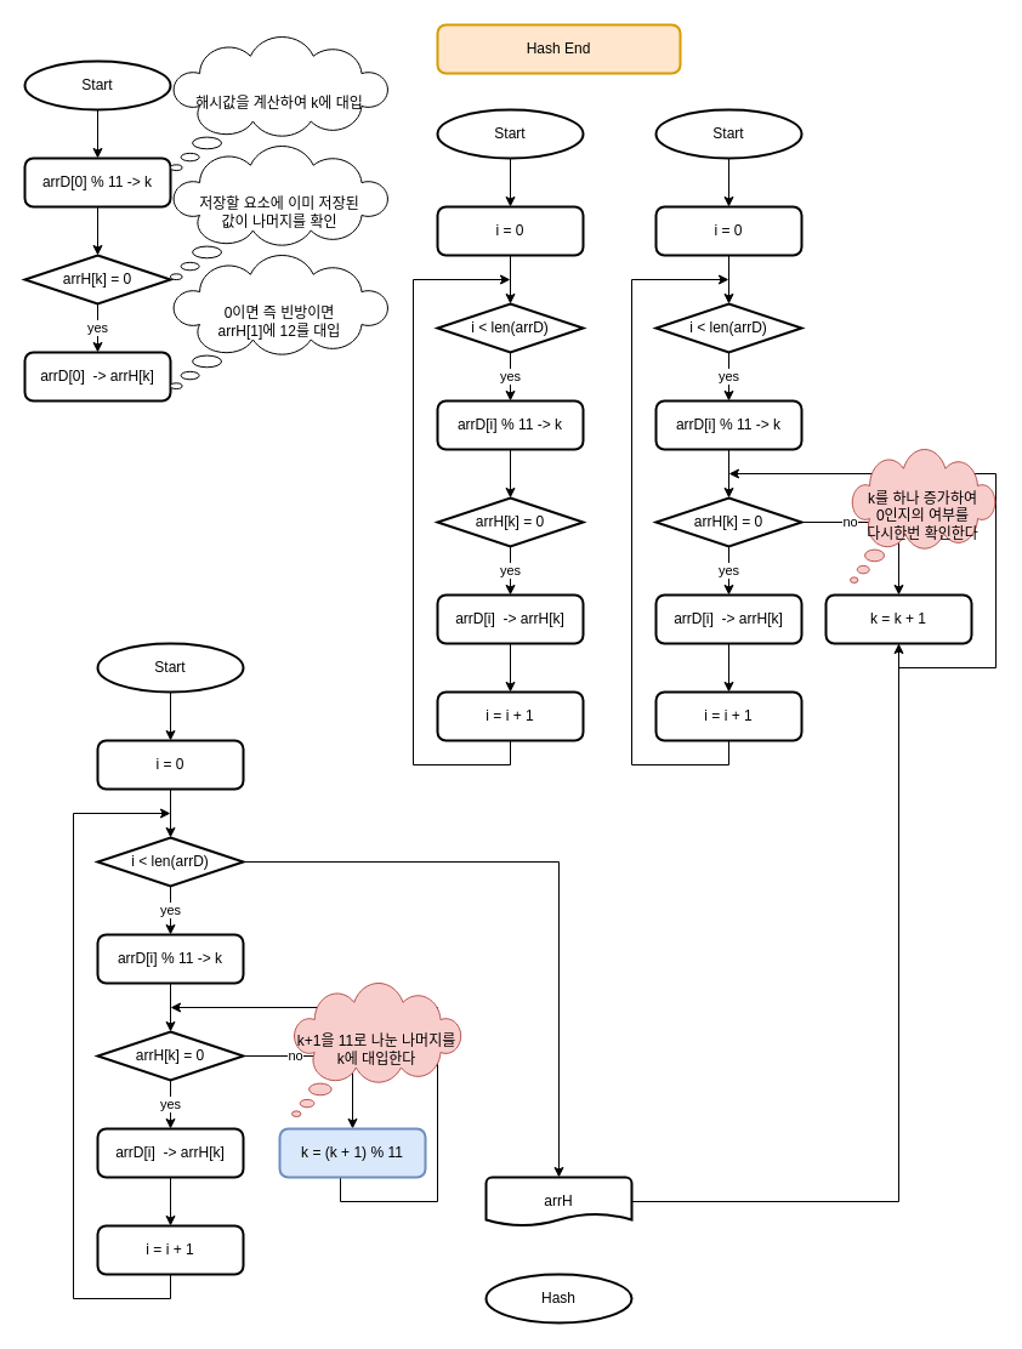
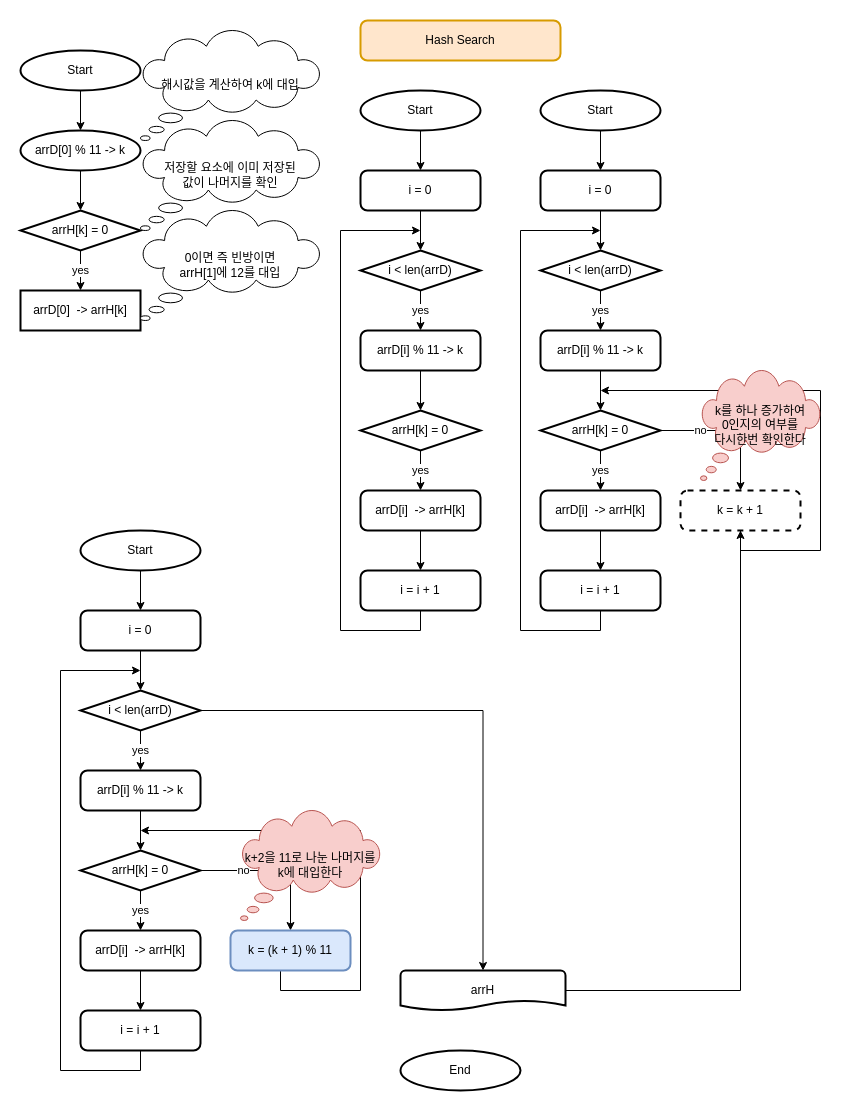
- <mxCell id="2" value="Hash End" style="rounded=1;whiteSpace=wrap;html=1;absoluteArcSize=1;arcSize=14;strokeWidth=2;fillColor=#ffe6cc;strokeColor=#d79b00;" vertex="1" parent="1"><mxGeometry x="360" y="20" width="200" height="40" as="geometry" /></mxCell>
+ <mxCell id="2" value="Hash Search" style="rounded=1;whiteSpace=wrap;html=1;absoluteArcSize=1;arcSize=14;strokeWidth=2;fillColor=#ffe6cc;strokeColor=#d79b00;" vertex="1" parent="1"><mxGeometry x="360" y="20" width="200" height="40" as="geometry" /></mxCell>
- <mxCell id="6" value="arrD[0] % 11 -&amp;gt; k" style="rounded=1;whiteSpace=wrap;html=1;absoluteArcSize=1;arcSize=14;strokeWidth=2;" vertex="1" parent="1"><mxGeometry x="20" y="130" width="120" height="40" as="geometry" /></mxCell>
+ <mxCell id="6" value="arrD[0] % 11 -&amp;gt; k" style="ellipse;whiteSpace=wrap;html=1;absoluteArcSize=1;arcSize=14;strokeWidth=2;" vertex="1" parent="1"><mxGeometry x="20" y="130" width="120" height="40" as="geometry" /></mxCell>
- <mxCell id="9" value="arrD[0]&amp;nbsp; -&amp;gt; arrH[k]" style="rounded=1;whiteSpace=wrap;html=1;absoluteArcSize=1;arcSize=14;strokeWidth=2;" vertex="1" parent="1"><mxGeometry x="20" y="290" width="120" height="40" as="geometry" /></mxCell>
+ <mxCell id="9" value="arrD[0]&amp;nbsp; -&amp;gt; arrH[k]" style="whiteSpace=wrap;html=1;absoluteArcSize=1;arcSize=14;strokeWidth=2;rounded=0;" vertex="1" parent="1"><mxGeometry x="20" y="290" width="120" height="40" as="geometry" /></mxCell>
- <mxCell id="43" value="k = k + 1" style="rounded=1;whiteSpace=wrap;html=1;absoluteArcSize=1;arcSize=14;strokeWidth=2;" vertex="1" parent="1"><mxGeometry x="680" y="490" width="120" height="40" as="geometry" /></mxCell>
+ <mxCell id="43" value="k = k + 1" style="rounded=1;whiteSpace=wrap;html=1;absoluteArcSize=1;arcSize=14;strokeWidth=2;dashed=1;" vertex="1" parent="1"><mxGeometry x="680" y="490" width="120" height="40" as="geometry" /></mxCell>
- <mxCell id="63" value="k+1을 11로 나눈 나머지를 k에 대입한다" style="whiteSpace=wrap;html=1;shape=mxgraph.basic.cloud_callout;fillColor=#f8cecc;strokeColor=#b85450;" vertex="1" parent="1"><mxGeometry x="240" y="810" width="140" height="110" as="geometry" /></mxCell>
+ <mxCell id="63" value="k+2을 11로 나눈 나머지를 k에 대입한다" style="whiteSpace=wrap;html=1;shape=mxgraph.basic.cloud_callout;fillColor=#f8cecc;strokeColor=#b85450;" vertex="1" parent="1"><mxGeometry x="240" y="810" width="140" height="110" as="geometry" /></mxCell>
- <mxCell id="65" value="arrH" style="strokeWidth=2;html=1;shape=mxgraph.flowchart.document2;whiteSpace=wrap;size=0.25;" vertex="1" parent="1"><mxGeometry x="400" y="970" width="120" height="40" as="geometry" /></mxCell>
+ <mxCell id="65" value="arrH" style="strokeWidth=2;html=1;shape=mxgraph.flowchart.document2;whiteSpace=wrap;size=0.25;" vertex="1" parent="1"><mxGeometry x="400" y="970" width="165" height="40" as="geometry" /></mxCell>
- <mxCell id="66" value="Hash" style="strokeWidth=2;html=1;shape=mxgraph.flowchart.start_2;whiteSpace=wrap;" vertex="1" parent="1"><mxGeometry x="400" y="1050" width="120" height="40" as="geometry" /></mxCell>
+ <mxCell id="66" value="End" style="strokeWidth=2;html=1;shape=mxgraph.flowchart.start_2;whiteSpace=wrap;" vertex="1" parent="1"><mxGeometry x="400" y="1050" width="120" height="40" as="geometry" /></mxCell>
